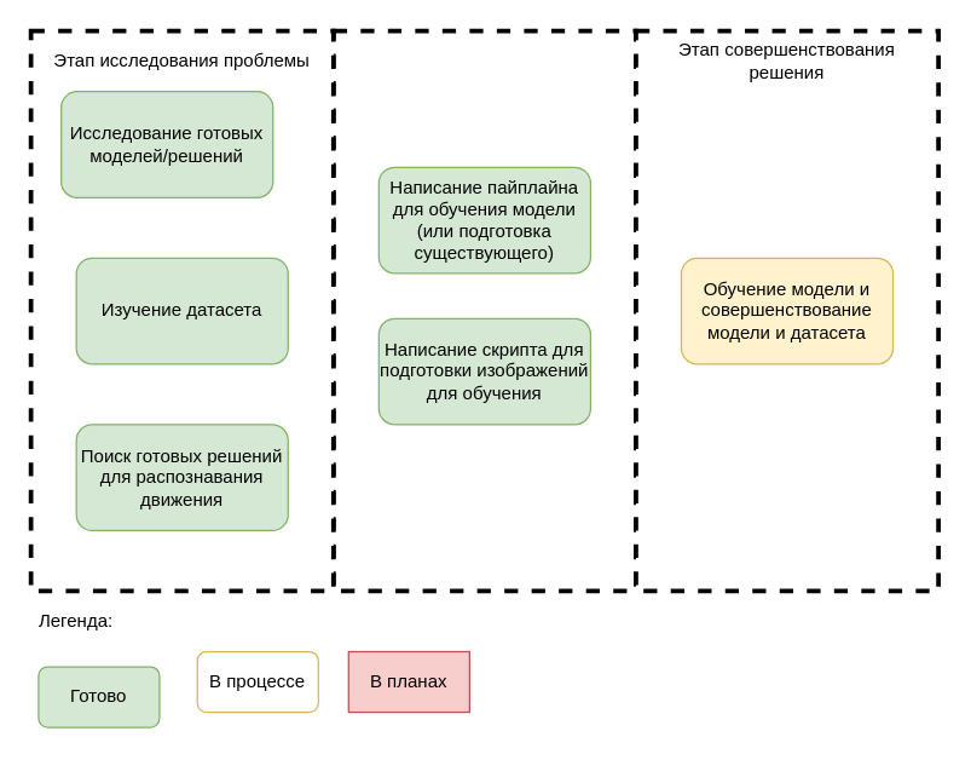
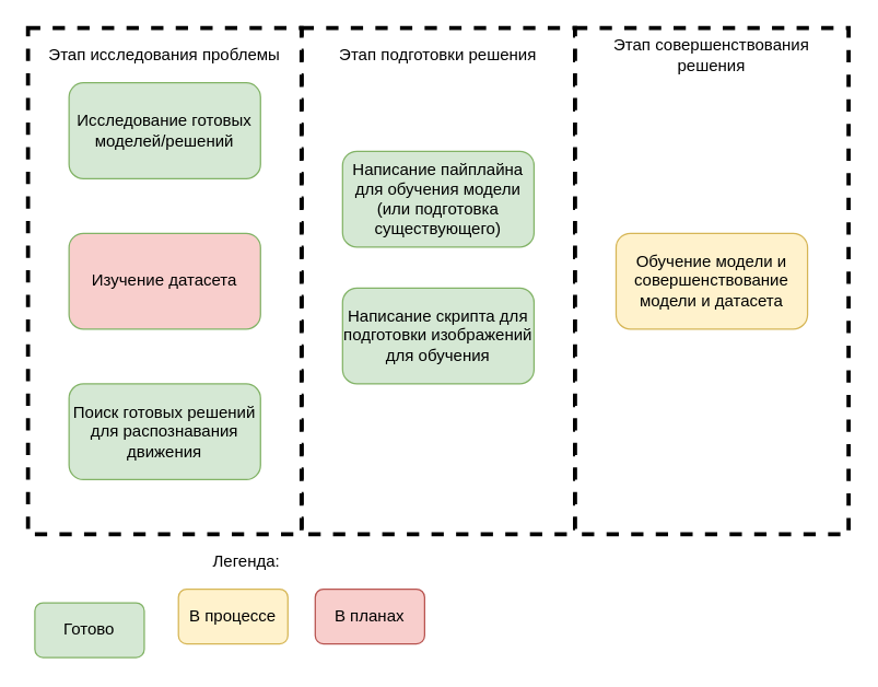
+ <mxCell id="12" value="Этап подготовки решения" style="text;html=1;strokeColor=none;fillColor=none;align=center;verticalAlign=middle;whiteSpace=wrap;rounded=0;dashed=1;" parent="1" vertex="1"><mxGeometry x="230" y="30" width="180" height="20" as="geometry" /></mxCell>
- <mxCell id="5" value="&lt;font color=&quot;#000000&quot;&gt;Исследование готовых моделей/решений&lt;/font&gt;" style="rounded=1;whiteSpace=wrap;html=1;fillColor=#d5e8d4;strokeColor=#82b366;" parent="1" vertex="1"><mxGeometry x="40" y="60" width="140" height="70" as="geometry" /></mxCell>
+ <mxCell id="5" value="&lt;font color=&quot;#000000&quot;&gt;Исследование готовых моделей/решений&lt;/font&gt;" style="rounded=1;whiteSpace=wrap;html=1;fillColor=#d5e8d4;strokeColor=#82b366;" parent="1" vertex="1"><mxGeometry x="50" y="60" width="140" height="70" as="geometry" /></mxCell>
- <mxCell id="6" value="&lt;font color=&quot;#000000&quot;&gt;Изучение датасета&lt;/font&gt;" style="rounded=1;whiteSpace=wrap;html=1;fillColor=#d5e8d4;strokeColor=#82b366;" parent="1" vertex="1"><mxGeometry x="50" y="170" width="140" height="70" as="geometry" /></mxCell>
+ <mxCell id="6" value="&lt;font color=&quot;#000000&quot;&gt;Изучение датасета&lt;/font&gt;" style="rounded=1;whiteSpace=wrap;html=1;fillColor=#f8cecc;strokeColor=#82b366;" parent="1" vertex="1"><mxGeometry x="50" y="170" width="140" height="70" as="geometry" /></mxCell>
- <mxCell id="17" value="Легенда:" style="text;html=1;strokeColor=none;fillColor=none;align=center;verticalAlign=middle;whiteSpace=wrap;rounded=0;" parent="1" vertex="1"><mxGeometry x="30" y="400" width="40" height="20" as="geometry" /></mxCell>
+ <mxCell id="17" value="Легенда:" style="text;html=1;strokeColor=none;fillColor=none;align=center;verticalAlign=middle;whiteSpace=wrap;rounded=0;" parent="1" vertex="1"><mxGeometry x="160" y="400" width="40" height="20" as="geometry" /></mxCell>
- <mxCell id="15" value="&lt;font color=&quot;#000000&quot;&gt;В процессе&lt;/font&gt;" style="rounded=1;whiteSpace=wrap;html=1;strokeWidth=1;fillColor=#ffffff;strokeColor=#d6b656;" parent="1" vertex="1"><mxGeometry x="130" y="430" width="80" height="40" as="geometry" /></mxCell>
+ <mxCell id="15" value="&lt;font color=&quot;#000000&quot;&gt;В процессе&lt;/font&gt;" style="rounded=1;whiteSpace=wrap;html=1;strokeWidth=1;fillColor=#fff2cc;strokeColor=#d6b656;" parent="1" vertex="1"><mxGeometry x="130" y="430" width="80" height="40" as="geometry" /></mxCell>
- <mxCell id="16" value="&lt;font color=&quot;#000000&quot;&gt;В планах&lt;/font&gt;" style="whiteSpace=wrap;html=1;strokeWidth=1;fillColor=#f8cecc;strokeColor=#b85450;rounded=0;" parent="1" vertex="1"><mxGeometry x="230" y="430" width="80" height="40" as="geometry" /></mxCell>
+ <mxCell id="16" value="&lt;font color=&quot;#000000&quot;&gt;В планах&lt;/font&gt;" style="rounded=1;whiteSpace=wrap;html=1;strokeWidth=1;fillColor=#f8cecc;strokeColor=#b85450;" parent="1" vertex="1"><mxGeometry x="230" y="430" width="80" height="40" as="geometry" /></mxCell>
